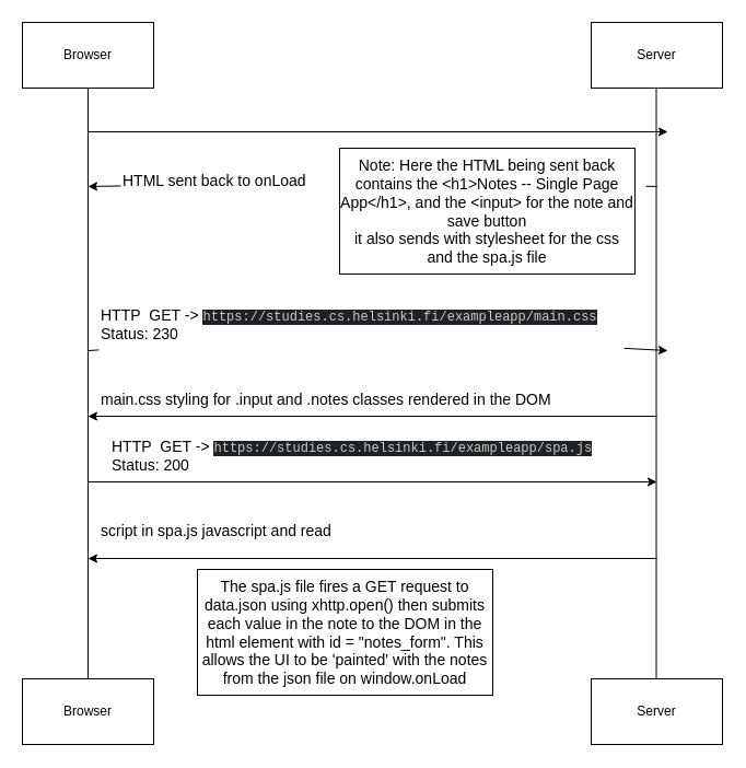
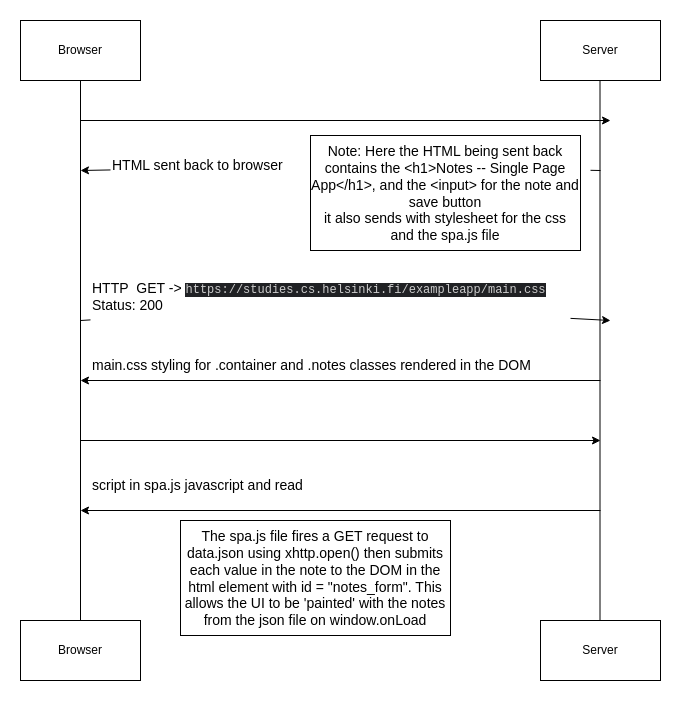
- <mxCell id="10" value="&lt;span style=&quot;font-size: 14px&quot;&gt;HTML sent back to onLoad&lt;/span&gt;" style="text;html=1;strokeColor=none;fillColor=none;align=left;verticalAlign=middle;whiteSpace=wrap;rounded=0;" parent="1" vertex="1"><mxGeometry x="110" y="150" width="480" height="30" as="geometry" /></mxCell>
+ <mxCell id="10" value="&lt;span style=&quot;font-size: 14px&quot;&gt;HTML sent back to browser&lt;/span&gt;" style="text;html=1;strokeColor=none;fillColor=none;align=left;verticalAlign=middle;whiteSpace=wrap;rounded=0;" parent="1" vertex="1"><mxGeometry x="110" y="150" width="480" height="30" as="geometry" /></mxCell>
- <mxCell id="14" value="&lt;span style=&quot;font-size: 14px&quot;&gt;HTTP&amp;nbsp; GET -&amp;gt;&amp;nbsp;&lt;/span&gt;&lt;span style=&quot;color: rgb(205 , 205 , 205) ; font-family: &amp;#34;consolas&amp;#34; , &amp;#34;lucida console&amp;#34; , &amp;#34;courier new&amp;#34; , monospace ; background-color: rgb(32 , 33 , 36)&quot;&gt;https://studies.cs.helsinki.fi/exampleapp/main.css&lt;/span&gt;&lt;span style=&quot;color: rgb(205 , 205 , 205) ; font-family: &amp;#34;consolas&amp;#34; , &amp;#34;lucida console&amp;#34; , &amp;#34;courier new&amp;#34; , monospace ; background-color: rgb(32 , 33 , 36)&quot;&gt;&lt;br&gt;&lt;/span&gt;&lt;span style=&quot;font-size: 14px&quot;&gt;Status: 230&lt;br&gt;&amp;nbsp;&lt;/span&gt;" style="text;html=1;strokeColor=none;fillColor=none;align=left;verticalAlign=middle;whiteSpace=wrap;rounded=0;" parent="1" vertex="1"><mxGeometry x="90" y="290" width="480" height="30" as="geometry" /></mxCell>
+ <mxCell id="14" value="&lt;span style=&quot;font-size: 14px&quot;&gt;HTTP&amp;nbsp; GET -&amp;gt;&amp;nbsp;&lt;/span&gt;&lt;span style=&quot;color: rgb(205 , 205 , 205) ; font-family: &amp;#34;consolas&amp;#34; , &amp;#34;lucida console&amp;#34; , &amp;#34;courier new&amp;#34; , monospace ; background-color: rgb(32 , 33 , 36)&quot;&gt;https://studies.cs.helsinki.fi/exampleapp/main.css&lt;/span&gt;&lt;span style=&quot;color: rgb(205 , 205 , 205) ; font-family: &amp;#34;consolas&amp;#34; , &amp;#34;lucida console&amp;#34; , &amp;#34;courier new&amp;#34; , monospace ; background-color: rgb(32 , 33 , 36)&quot;&gt;&lt;br&gt;&lt;/span&gt;&lt;span style=&quot;font-size: 14px&quot;&gt;Status: 200&lt;br&gt;&amp;nbsp;&lt;/span&gt;" style="text;html=1;strokeColor=none;fillColor=none;align=left;verticalAlign=middle;whiteSpace=wrap;rounded=0;" parent="1" vertex="1"><mxGeometry x="90" y="290" width="480" height="30" as="geometry" /></mxCell>
- <mxCell id="16" value="&lt;span style=&quot;font-size: 14px&quot;&gt;main.css styling for .input and .notes classes rendered in the DOM&lt;/span&gt;" style="text;html=1;strokeColor=none;fillColor=none;align=left;verticalAlign=middle;whiteSpace=wrap;rounded=0;" parent="1" vertex="1"><mxGeometry x="90" y="350" width="480" height="30" as="geometry" /></mxCell>
+ <mxCell id="16" value="&lt;span style=&quot;font-size: 14px&quot;&gt;main.css styling for .container and .notes classes rendered in the DOM&lt;/span&gt;" style="text;html=1;strokeColor=none;fillColor=none;align=left;verticalAlign=middle;whiteSpace=wrap;rounded=0;" parent="1" vertex="1"><mxGeometry x="90" y="350" width="480" height="30" as="geometry" /></mxCell>
- <mxCell id="18" value="&lt;span style=&quot;font-size: 14px&quot;&gt;HTTP&amp;nbsp; GET -&amp;gt;&amp;nbsp;&lt;/span&gt;&lt;span style=&quot;color: rgb(205 , 205 , 205) ; font-family: &amp;#34;consolas&amp;#34; , &amp;#34;lucida console&amp;#34; , &amp;#34;courier new&amp;#34; , monospace ; background-color: rgb(32 , 33 , 36)&quot;&gt;https://studies.cs.helsinki.fi/exampleapp/spa.js&lt;/span&gt;&lt;span style=&quot;color: rgb(205 , 205 , 205) ; font-family: &amp;#34;consolas&amp;#34; , &amp;#34;lucida console&amp;#34; , &amp;#34;courier new&amp;#34; , monospace ; background-color: rgb(32 , 33 , 36)&quot;&gt;&lt;br&gt;&lt;/span&gt;&lt;span style=&quot;font-size: 14px&quot;&gt;Status: 200&lt;br&gt;&amp;nbsp;&lt;/span&gt;" style="text;html=1;strokeColor=none;fillColor=none;align=left;verticalAlign=middle;whiteSpace=wrap;rounded=0;" parent="1" vertex="1"><mxGeometry x="100" y="410" width="480" height="30" as="geometry" /></mxCell>
